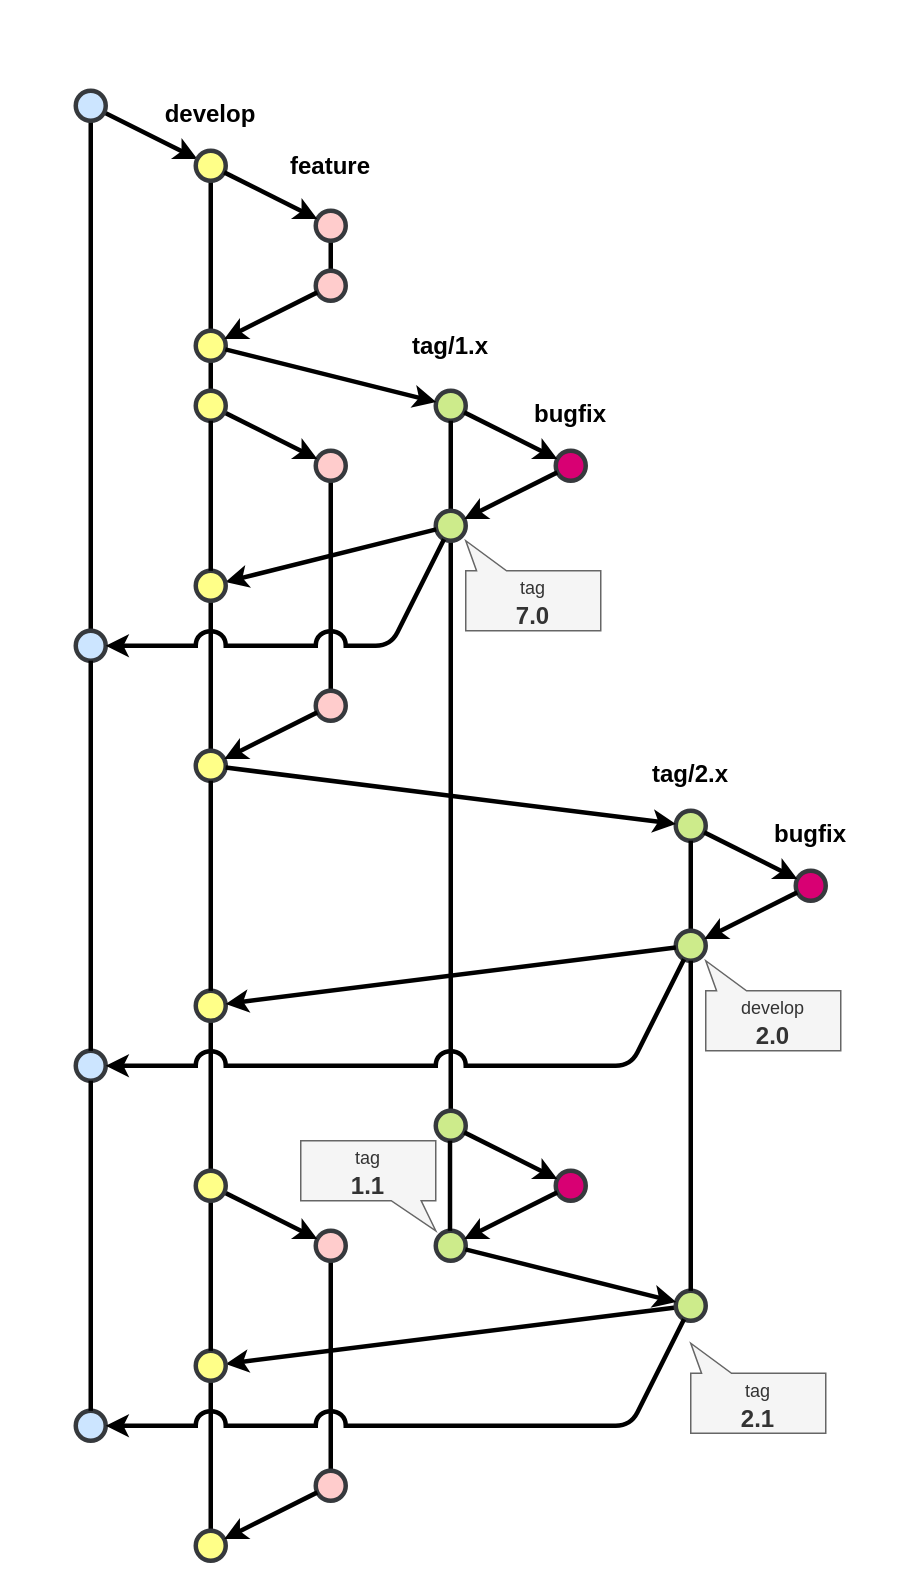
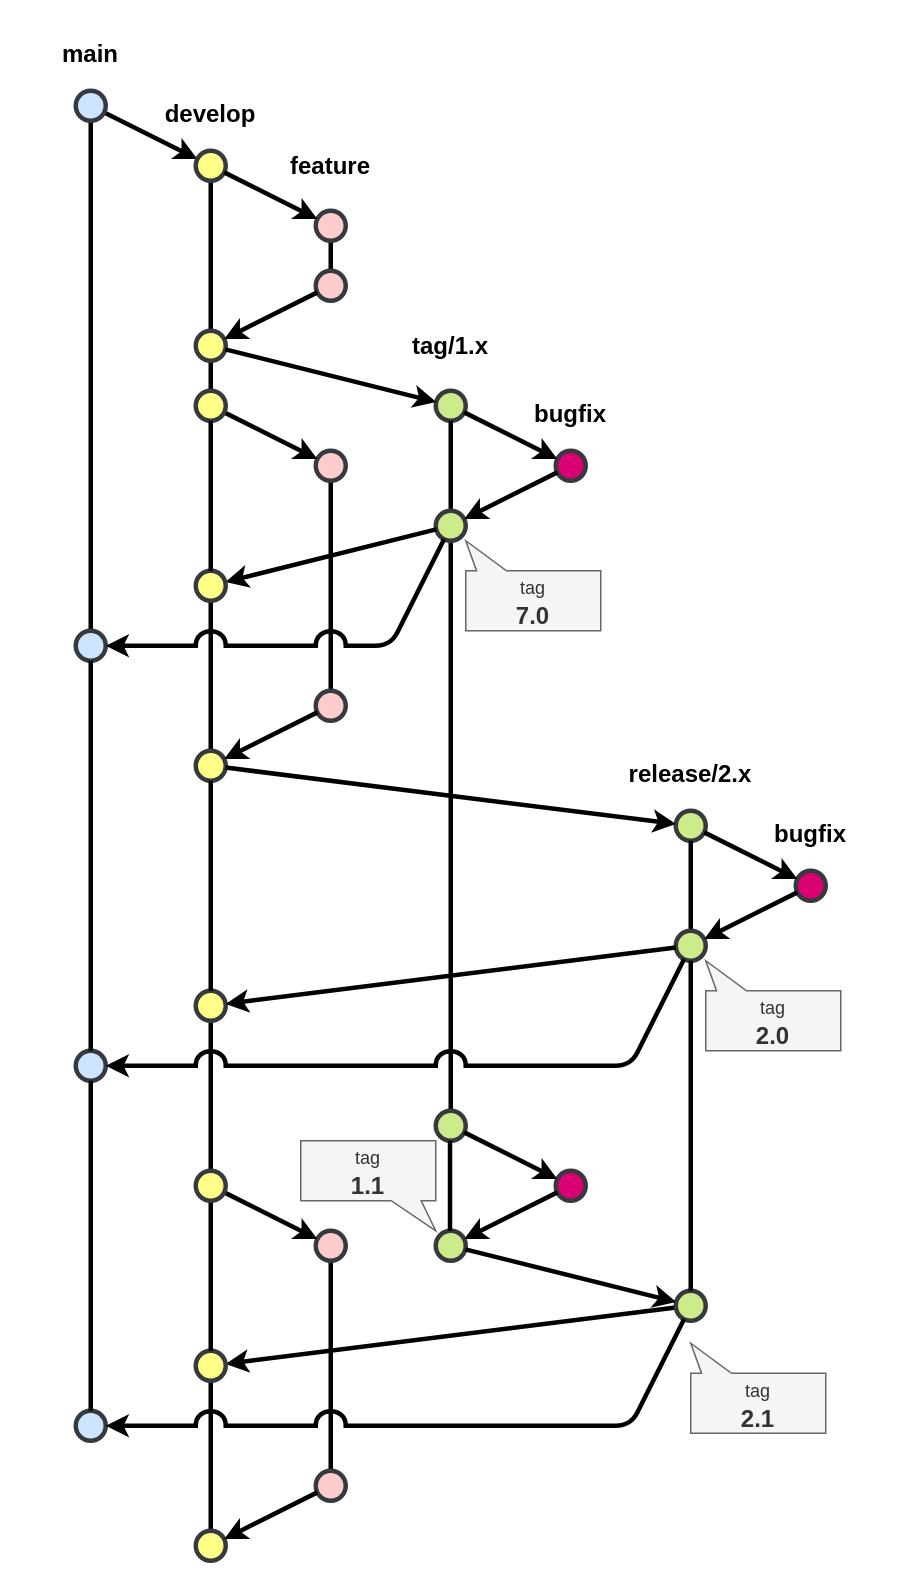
+ <mxCell id="11" value="main" style="text;html=1;align=center;verticalAlign=middle;whiteSpace=wrap;rounded=0;fontSize=16;fontStyle=1" parent="1" vertex="1"><mxGeometry width="80" height="30" as="geometry" x="20" y="20" /></mxCell>
- <mxCell id="43" value="tag/2.&lt;span style=&quot;background-color: initial;&quot;&gt;x&lt;/span&gt;" style="text;html=1;align=center;verticalAlign=middle;whiteSpace=wrap;rounded=0;fontSize=16;fontStyle=1" parent="1" vertex="1"><mxGeometry x="410" y="500" width="100" height="30" as="geometry" /></mxCell>
+ <mxCell id="43" value="release/2.&lt;span style=&quot;background-color: initial;&quot;&gt;x&lt;/span&gt;" style="text;html=1;align=center;verticalAlign=middle;whiteSpace=wrap;rounded=0;fontSize=16;fontStyle=1" parent="1" vertex="1"><mxGeometry x="410" y="500" width="100" height="30" as="geometry" /></mxCell>
- <mxCell id="53" value="&lt;font style=&quot;font-size: 12px;&quot;&gt;develop&lt;/font&gt;&lt;div&gt;&lt;b&gt;2.0&lt;/b&gt;&lt;/div&gt;" style="shape=callout;whiteSpace=wrap;html=1;perimeter=calloutPerimeter;size=20;position=0.08;position2=0;direction=east;flipV=1;base=20;fillColor=#f5f5f5;fontColor=#333333;strokeColor=#666666;fontSize=16;" parent="1" vertex="1"><mxGeometry x="470" y="640" width="90" height="60" as="geometry" /></mxCell>
+ <mxCell id="53" value="&lt;font style=&quot;font-size: 12px;&quot;&gt;tag&lt;/font&gt;&lt;div&gt;&lt;b&gt;2.0&lt;/b&gt;&lt;/div&gt;" style="shape=callout;whiteSpace=wrap;html=1;perimeter=calloutPerimeter;size=20;position=0.08;position2=0;direction=east;flipV=1;base=20;fillColor=#f5f5f5;fontColor=#333333;strokeColor=#666666;fontSize=16;" parent="1" vertex="1"><mxGeometry x="470" y="640" width="90" height="60" as="geometry" /></mxCell>
